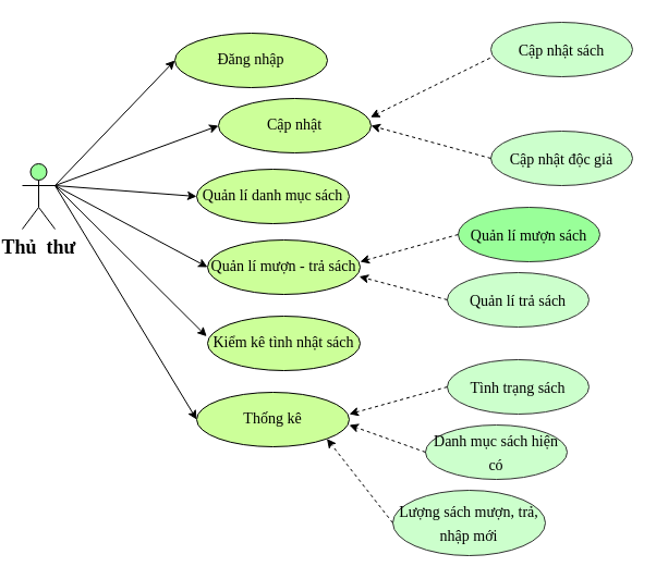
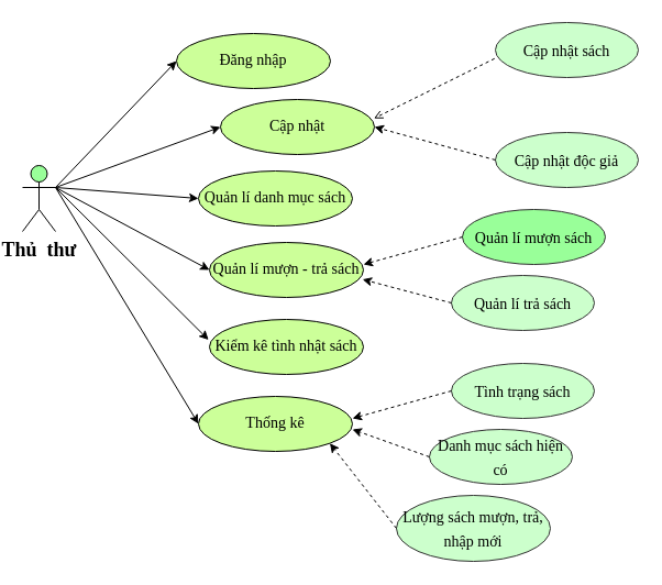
- <mxCell id="17" value="" style="endArrow=classic;html=1;rounded=0;fontFamily=Times New Roman;fontSize=18;dashed=1;exitX=-0.006;exitY=0.656;exitDx=0;exitDy=0;exitPerimeter=0;entryX=0.997;entryY=0.344;entryDx=0;entryDy=0;entryPerimeter=0;" edge="1" parent="1" source="15" target="4"><mxGeometry width="50" height="50" relative="1" as="geometry"><mxPoint x="430" y="30" as="sourcePoint" /><mxPoint x="480" y="-20" as="targetPoint" /></mxGeometry></mxCell>
+ <mxCell id="17" value="" style="endArrow=open;html=1;rounded=0;fontFamily=Times New Roman;fontSize=18;dashed=1;exitX=-0.006;exitY=0.656;exitDx=0;exitDy=0;exitPerimeter=0;entryX=0.997;entryY=0.344;entryDx=0;entryDy=0;entryPerimeter=0;" edge="1" parent="1" source="15" target="4"><mxGeometry width="50" height="50" relative="1" as="geometry"><mxPoint x="430" y="30" as="sourcePoint" /><mxPoint x="480" y="-20" as="targetPoint" /></mxGeometry></mxCell>
